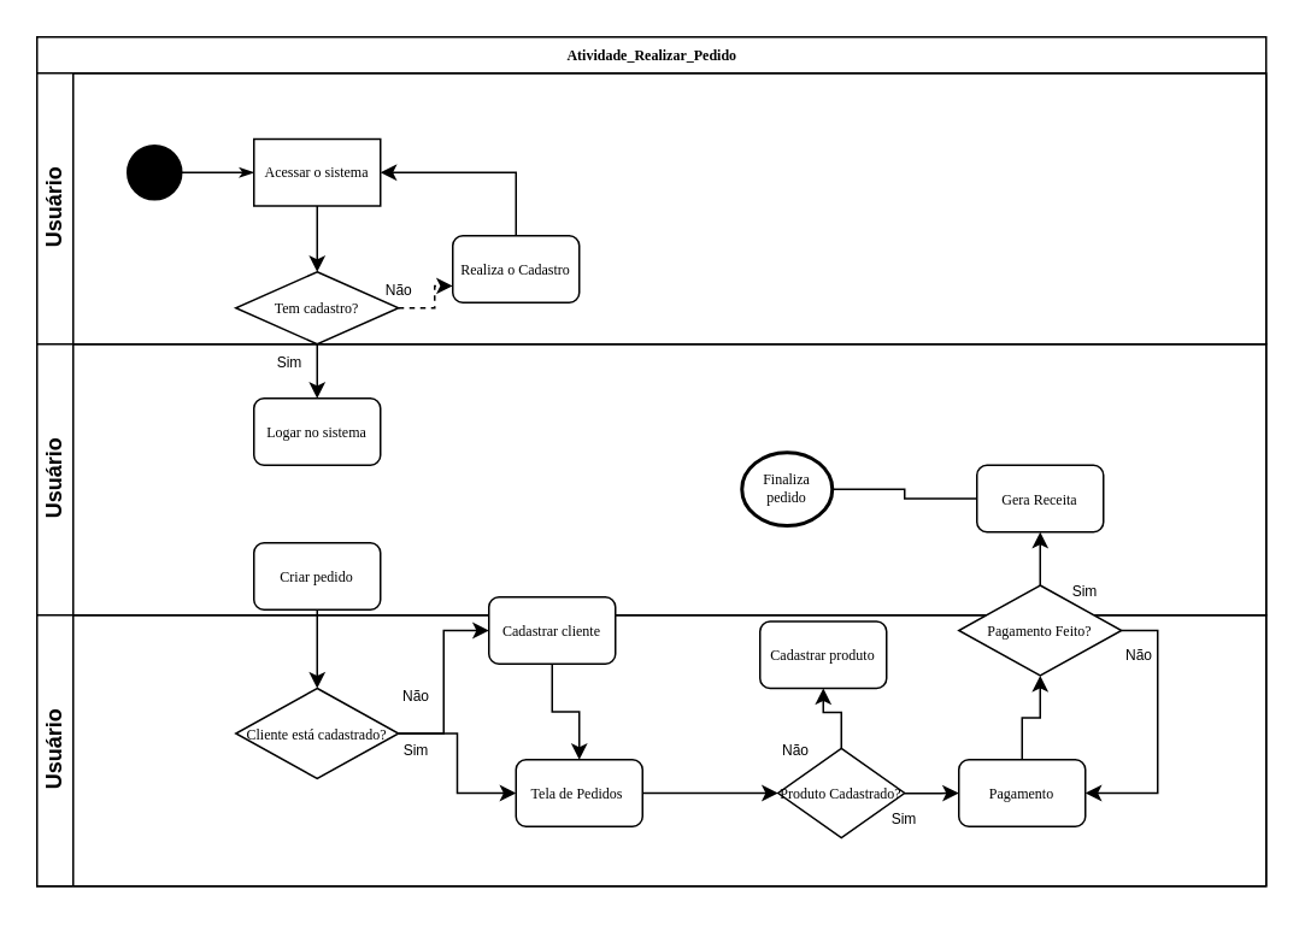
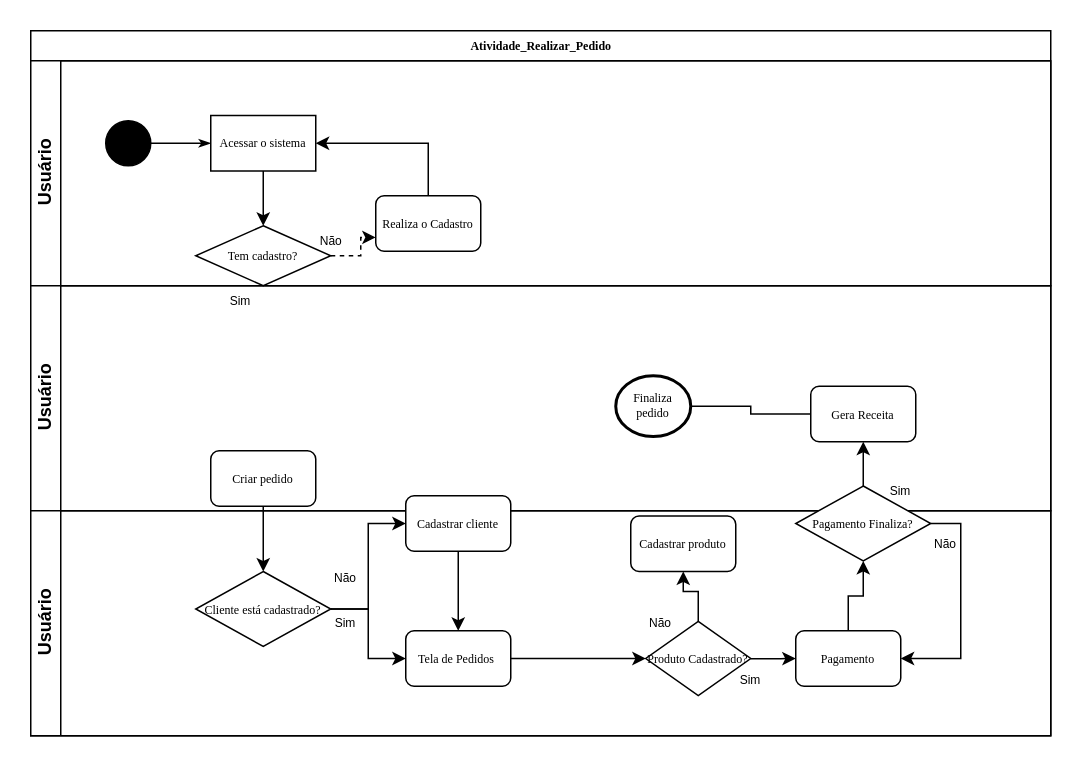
- <mxCell id="21" style="edgeStyle=orthogonalEdgeStyle;rounded=0;orthogonalLoop=1;jettySize=auto;html=1;entryX=0.5;entryY=0;entryDx=0;entryDy=0;" parent="2" source="10" target="14" edge="1"><mxGeometry relative="1" as="geometry" /></mxCell>
- <mxCell id="14" value="Logar no sistema" style="rounded=1;whiteSpace=wrap;html=1;shadow=0;labelBackgroundColor=none;strokeWidth=1;fontFamily=Verdana;fontSize=8;align=center;" parent="13" vertex="1"><mxGeometry x="120" y="30.0" width="70" height="37" as="geometry" /></mxCell>
- <mxCell id="43" value="Pagamento Feito?" style="strokeWidth=1;html=1;shape=mxgraph.flowchart.decision;whiteSpace=wrap;rounded=1;shadow=0;labelBackgroundColor=none;fontFamily=Verdana;fontSize=8;align=center;" parent="1" vertex="1"><mxGeometry x="530" y="323.5" width="90" height="50" as="geometry" /></mxCell>
+ <mxCell id="43" value="Pagamento Finaliza?" style="strokeWidth=1;html=1;shape=mxgraph.flowchart.decision;whiteSpace=wrap;rounded=1;shadow=0;labelBackgroundColor=none;fontFamily=Verdana;fontSize=8;align=center;" parent="1" vertex="1"><mxGeometry x="530" y="323.5" width="90" height="50" as="geometry" /></mxCell>
- <mxCell id="30" value="Tela de Pedidos&amp;nbsp;" style="rounded=1;whiteSpace=wrap;html=1;shadow=0;labelBackgroundColor=none;strokeWidth=1;fontFamily=Verdana;fontSize=8;align=center;" parent="23" vertex="1"><mxGeometry x="265" y="80" width="70" height="37" as="geometry" /></mxCell>
+ <mxCell id="30" value="Tela de Pedidos&amp;nbsp;" style="rounded=1;whiteSpace=wrap;html=1;shadow=0;labelBackgroundColor=none;strokeWidth=1;fontFamily=Verdana;fontSize=8;align=center;" parent="23" vertex="1"><mxGeometry x="250" y="80" width="70" height="37" as="geometry" /></mxCell>
